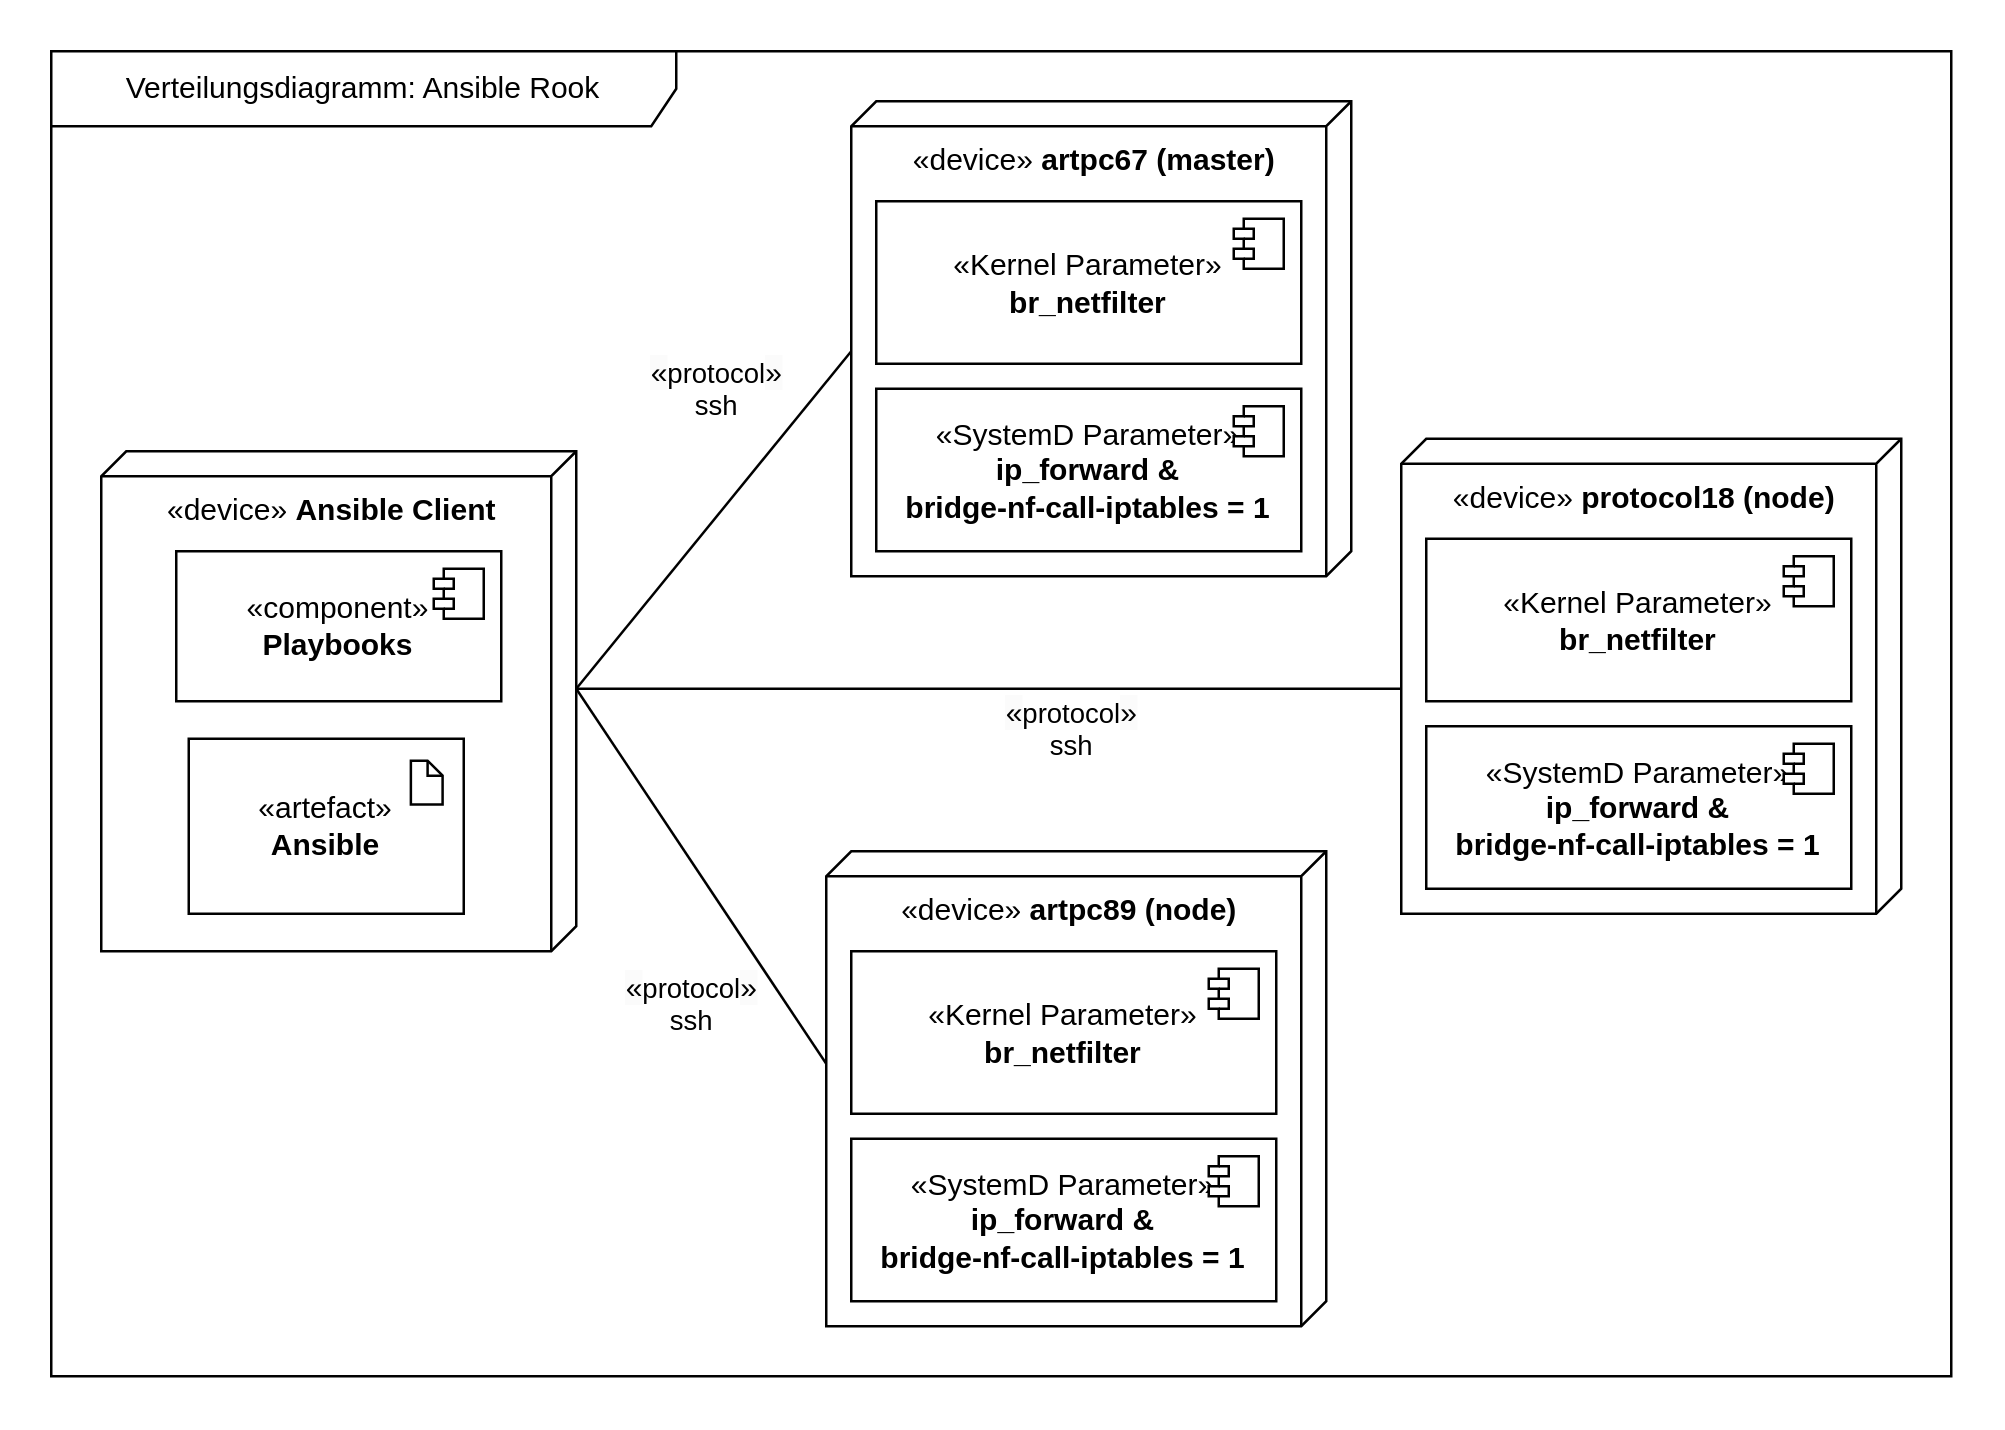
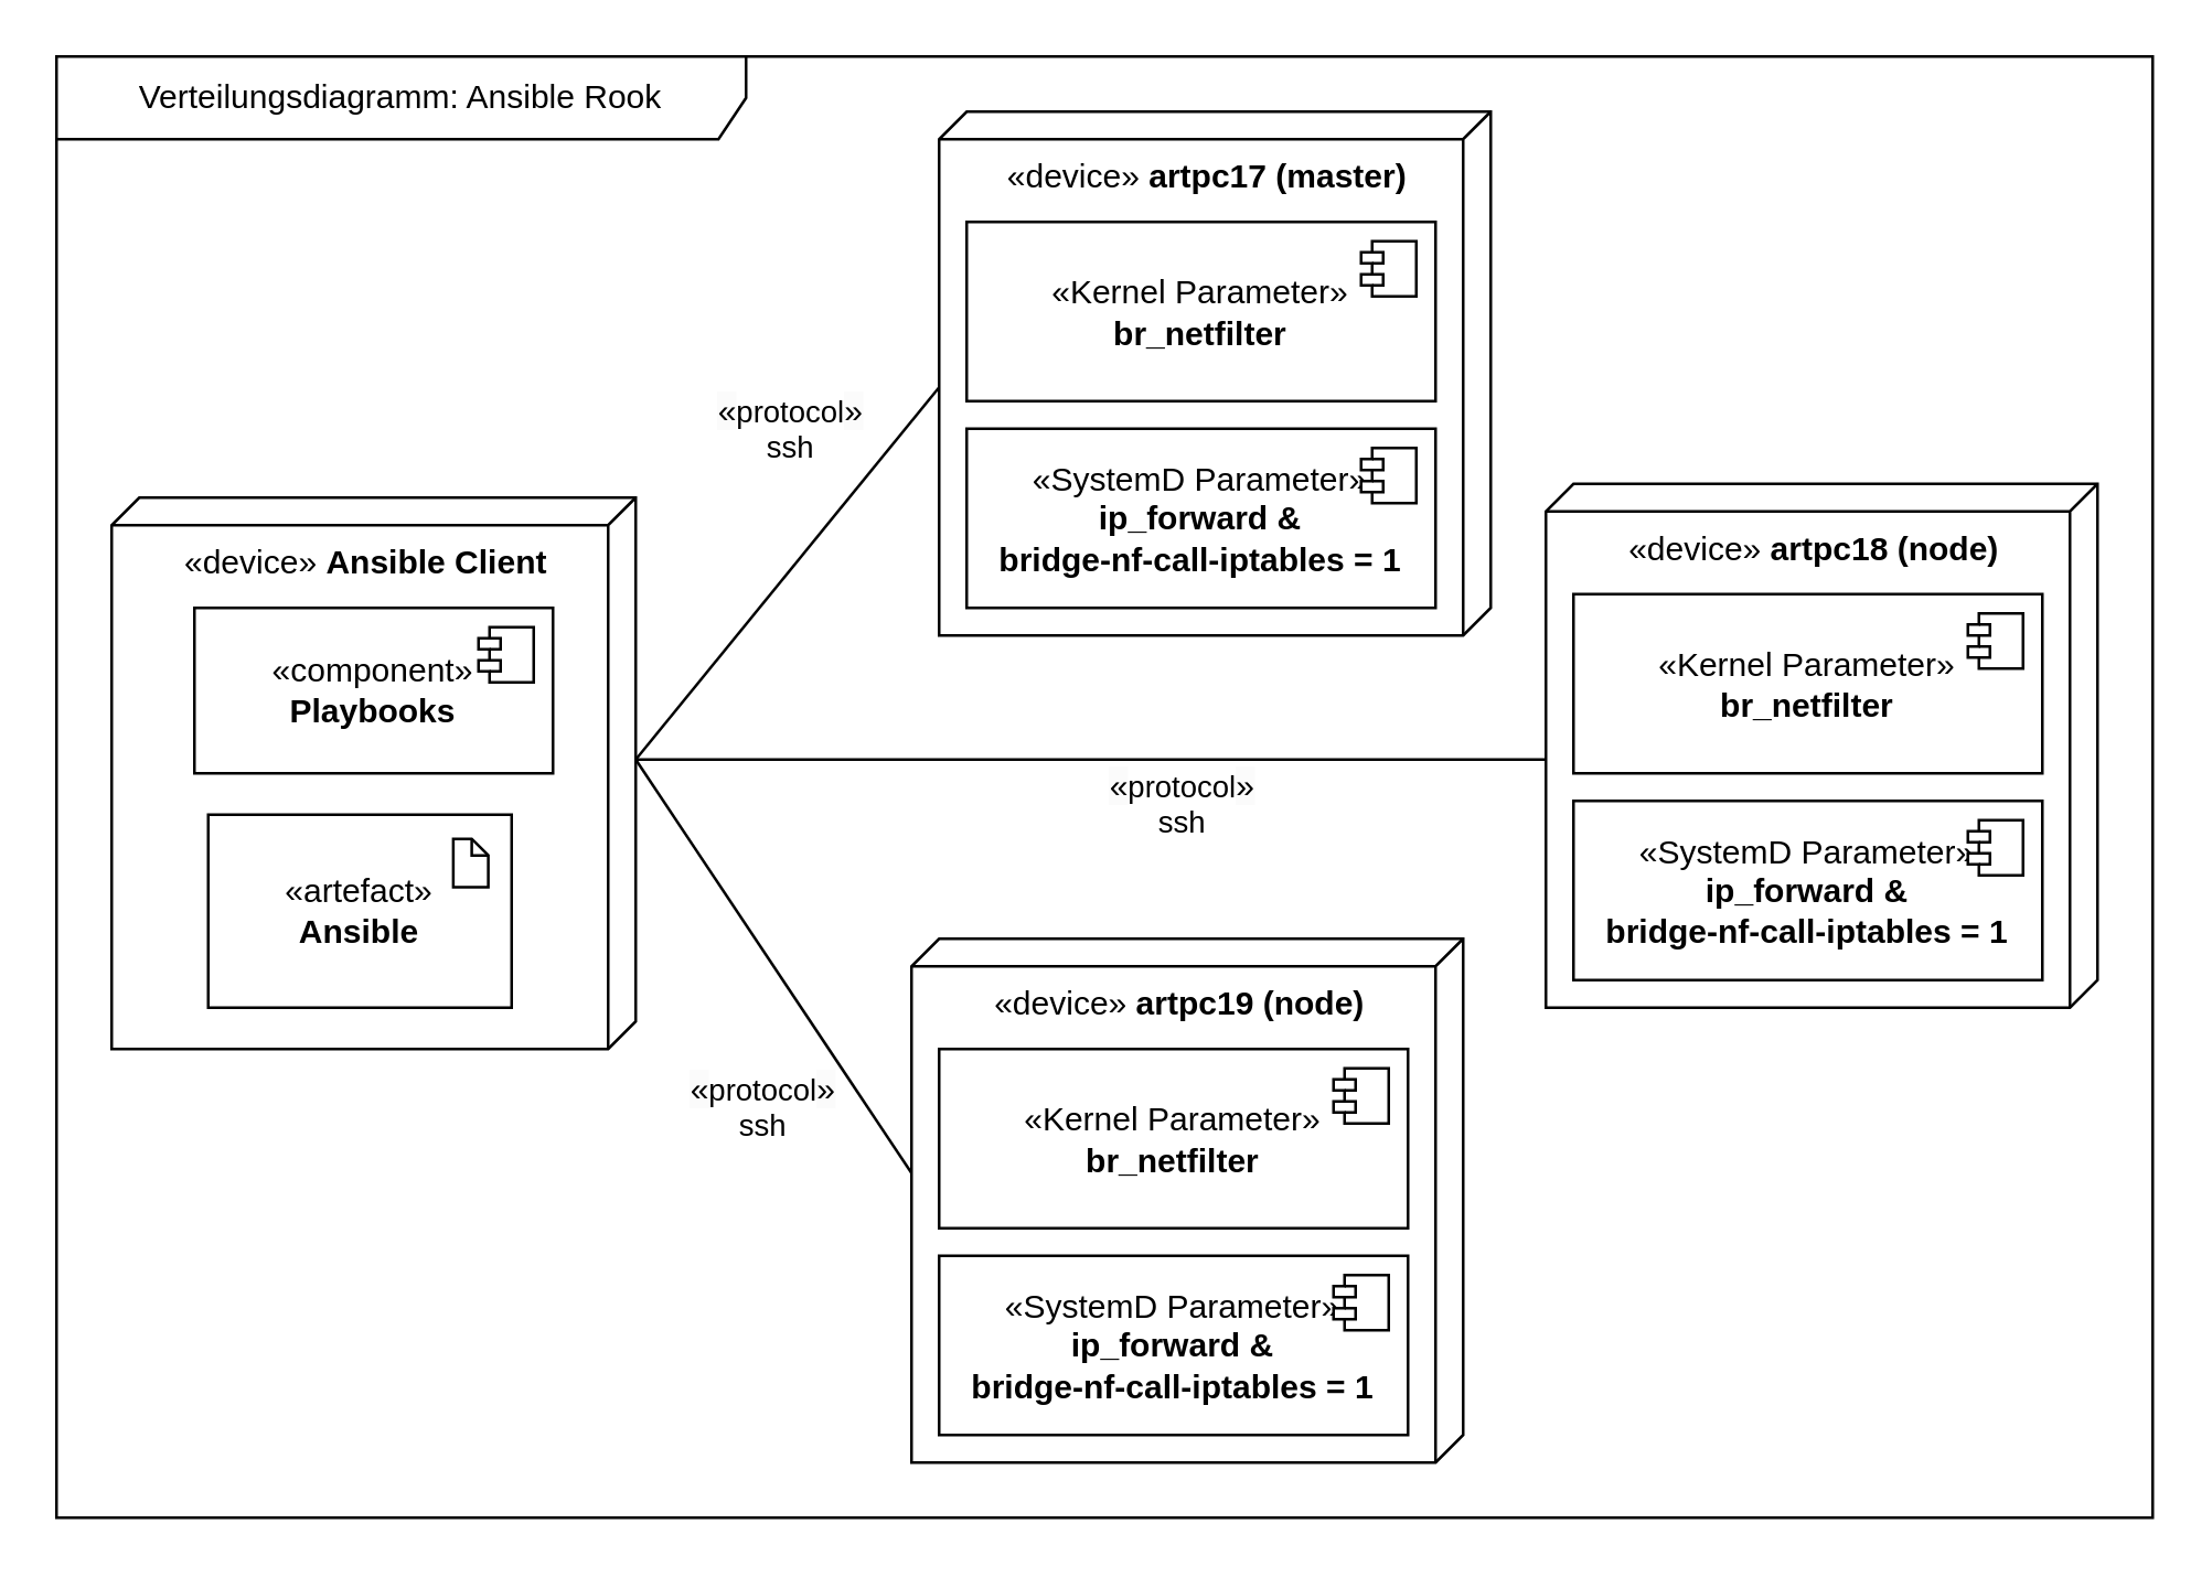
- <mxCell id="24" value="«device»&amp;nbsp;&lt;b&gt;artpc67 (master)&lt;/b&gt;" style="verticalAlign=top;align=center;shape=cube;size=10;direction=south;html=1;boundedLbl=1;spacingLeft=5;whiteSpace=wrap;" vertex="1" parent="1"><mxGeometry x="340" y="40" width="200" height="190" as="geometry" /></mxCell>
+ <mxCell id="24" value="«device»&amp;nbsp;&lt;b&gt;artpc17 (master)&lt;/b&gt;" style="verticalAlign=top;align=center;shape=cube;size=10;direction=south;html=1;boundedLbl=1;spacingLeft=5;whiteSpace=wrap;" vertex="1" parent="1"><mxGeometry x="340" y="40" width="200" height="190" as="geometry" /></mxCell>
- <mxCell id="14" value="«device»&amp;nbsp;&lt;b&gt;protocol18 (node)&lt;/b&gt;" style="verticalAlign=top;align=center;shape=cube;size=10;direction=south;html=1;boundedLbl=1;spacingLeft=5;whiteSpace=wrap;" vertex="1" parent="1"><mxGeometry x="560" y="175" width="200" height="190" as="geometry" /></mxCell>
+ <mxCell id="14" value="«device»&amp;nbsp;&lt;b&gt;artpc18 (node)&lt;/b&gt;" style="verticalAlign=top;align=center;shape=cube;size=10;direction=south;html=1;boundedLbl=1;spacingLeft=5;whiteSpace=wrap;" vertex="1" parent="1"><mxGeometry x="560" y="175" width="200" height="190" as="geometry" /></mxCell>
- <mxCell id="19" value="«device»&amp;nbsp;&lt;b&gt;artpc89 (node)&lt;/b&gt;" style="verticalAlign=top;align=center;shape=cube;size=10;direction=south;html=1;boundedLbl=1;spacingLeft=5;whiteSpace=wrap;" vertex="1" parent="1"><mxGeometry x="330" y="340" width="200" height="190" as="geometry" /></mxCell>
+ <mxCell id="19" value="«device»&amp;nbsp;&lt;b&gt;artpc19 (node)&lt;/b&gt;" style="verticalAlign=top;align=center;shape=cube;size=10;direction=south;html=1;boundedLbl=1;spacingLeft=5;whiteSpace=wrap;" vertex="1" parent="1"><mxGeometry x="330" y="340" width="200" height="190" as="geometry" /></mxCell>
